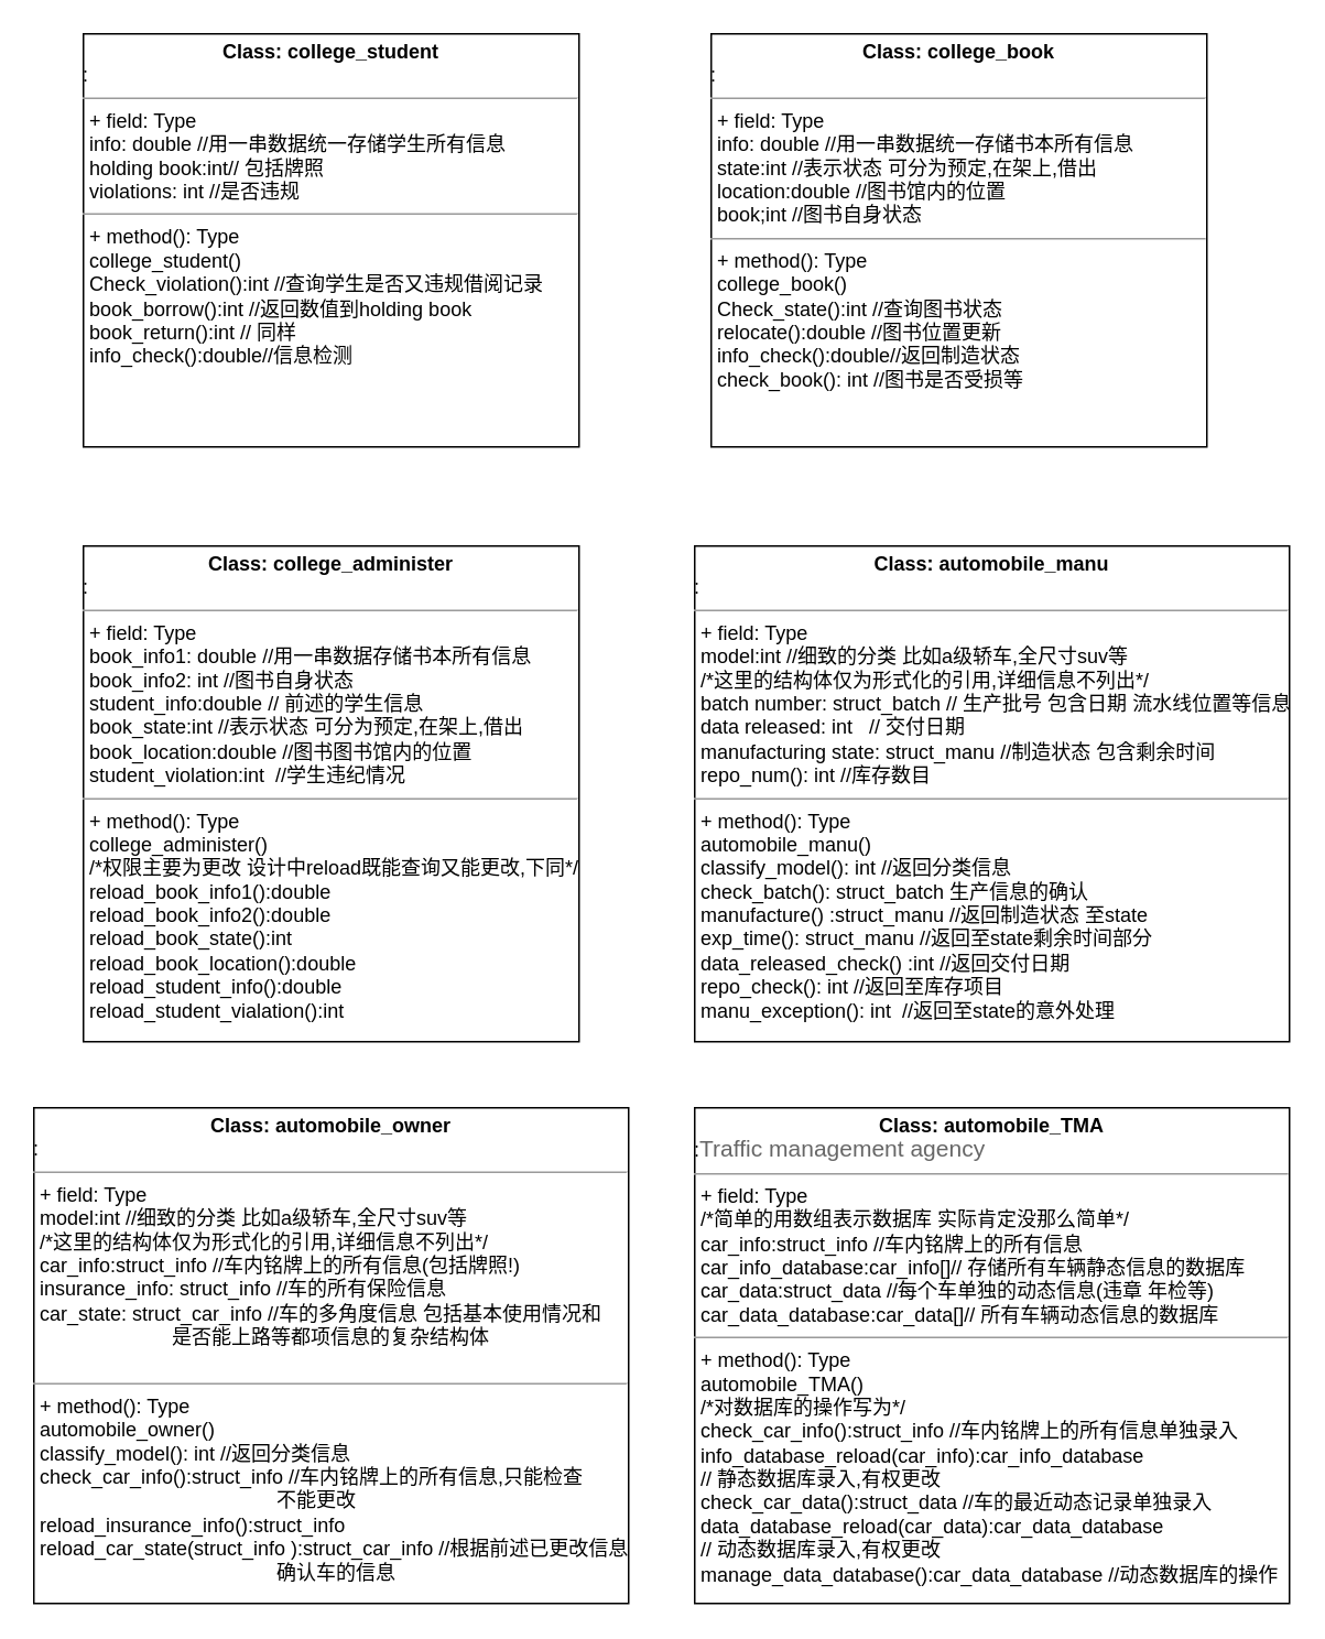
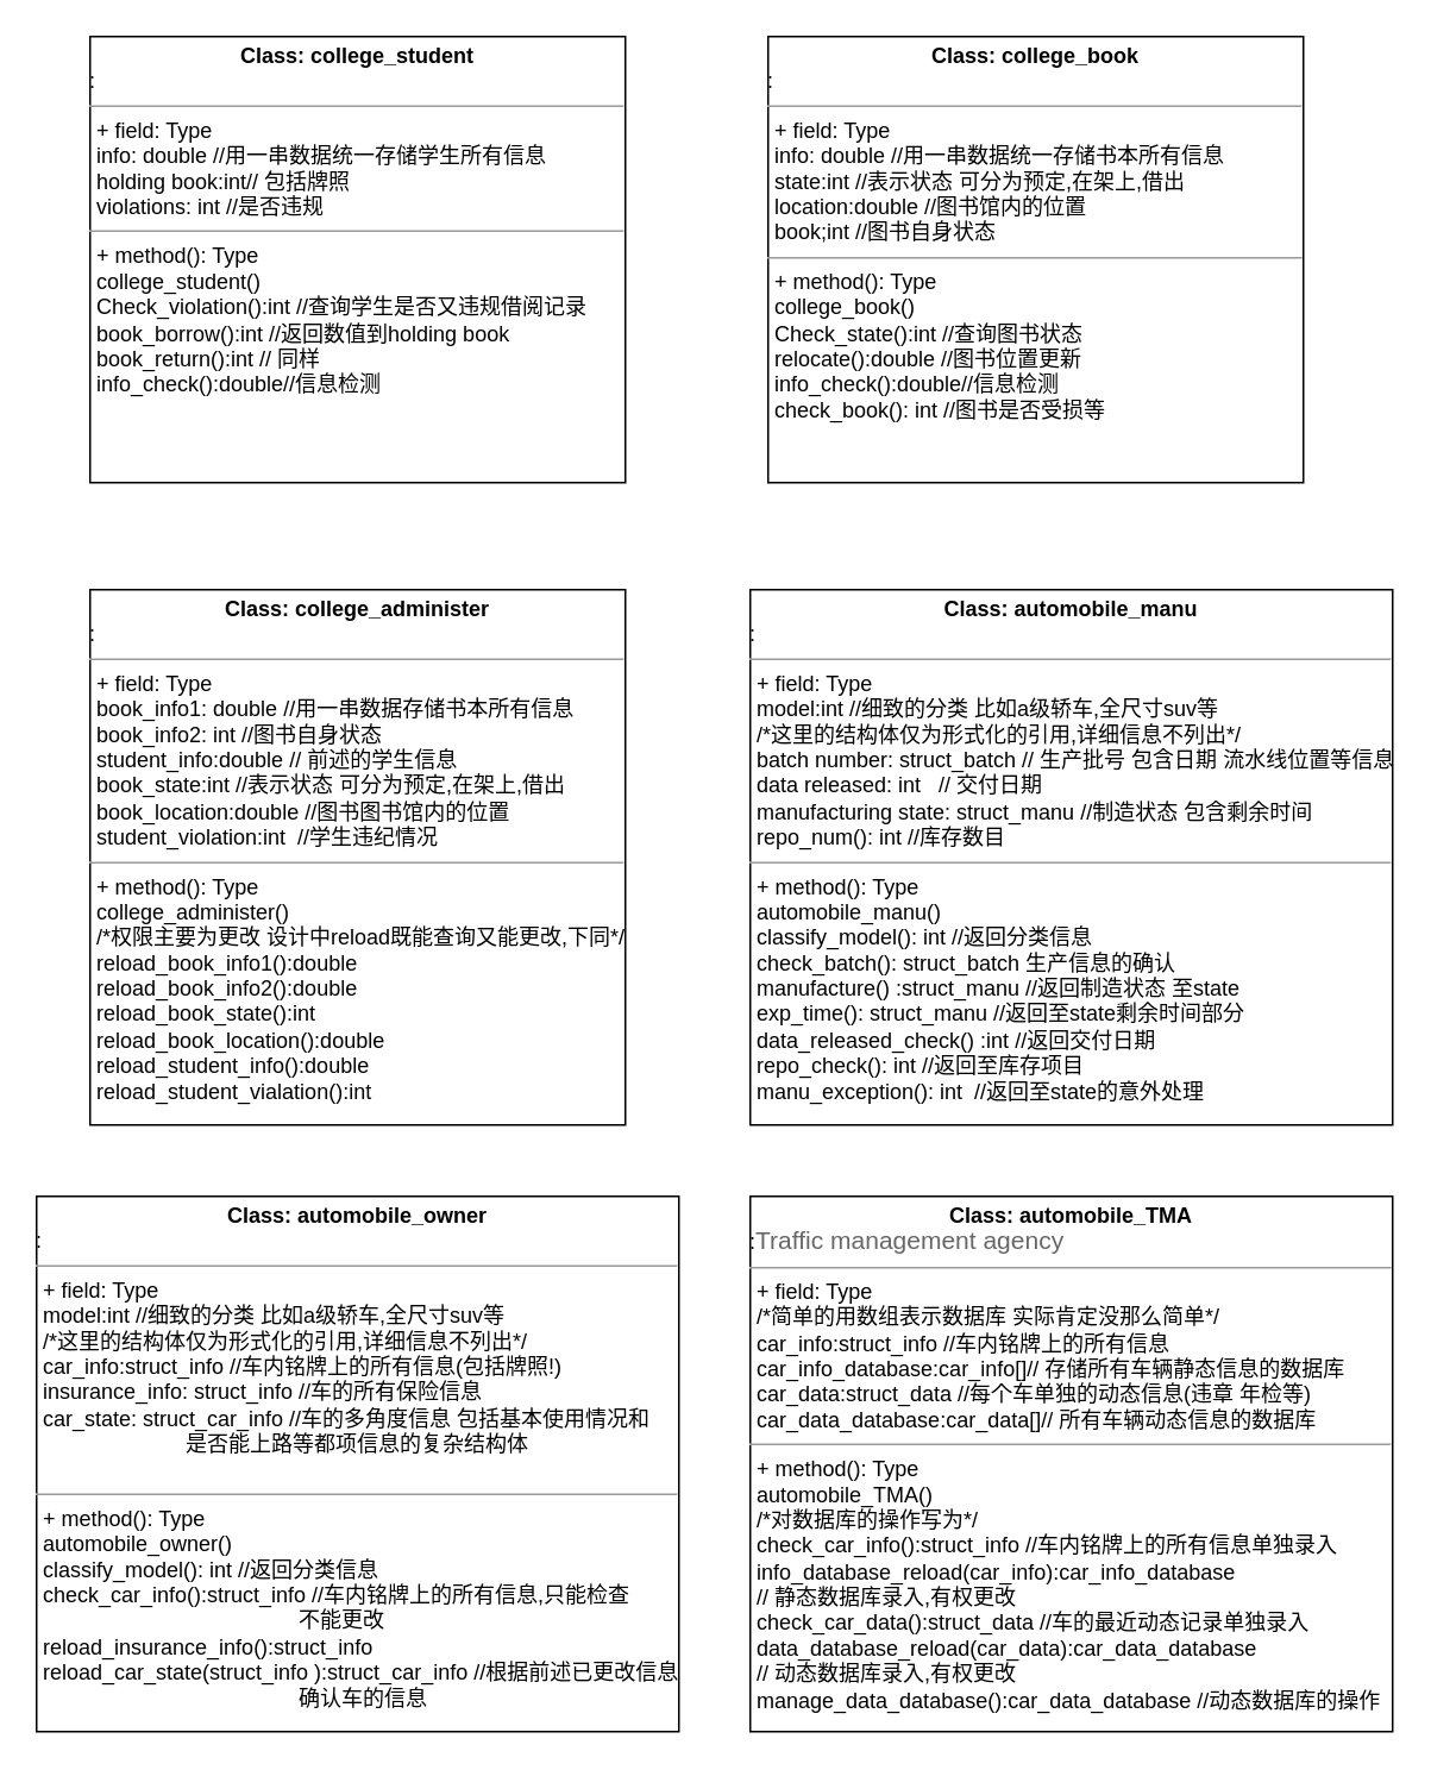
- <mxCell id="3" value="&lt;p style=&quot;margin: 0px ; margin-top: 4px ; text-align: center&quot;&gt;&lt;b&gt;Class: college_book&lt;/b&gt;&lt;/p&gt;:&lt;hr size=&quot;1&quot;&gt;&lt;p style=&quot;margin: 0px ; margin-left: 4px&quot;&gt;+ field: Type&lt;/p&gt;&lt;p style=&quot;margin: 0px ; margin-left: 4px&quot;&gt;info: double //用一串数据统一存储书本所有信息&lt;/p&gt;&lt;p style=&quot;margin: 0px ; margin-left: 4px&quot;&gt;&lt;span&gt;state:int //表示状态 可分为预定,在架上,借出&lt;/span&gt;&lt;/p&gt;&lt;p style=&quot;margin: 0px ; margin-left: 4px&quot;&gt;location:double //图书馆内的位置&lt;/p&gt;&lt;p style=&quot;margin: 0px ; margin-left: 4px&quot;&gt;book;int //图书自身状态&lt;/p&gt;&lt;hr size=&quot;1&quot;&gt;&lt;p style=&quot;margin: 0px ; margin-left: 4px&quot;&gt;+ method(): Type&lt;/p&gt;&lt;p style=&quot;margin: 0px ; margin-left: 4px&quot;&gt;college_book()&lt;/p&gt;&lt;p style=&quot;margin: 0px ; margin-left: 4px&quot;&gt;Check_state():int //查询图书状态&lt;/p&gt;&lt;p style=&quot;margin: 0px ; margin-left: 4px&quot;&gt;relocate():double //图书位置更新&lt;/p&gt;&lt;p style=&quot;margin: 0px ; margin-left: 4px&quot;&gt;info_check():double//返回制造状态&lt;/p&gt;&lt;p style=&quot;margin: 0px ; margin-left: 4px&quot;&gt;check_book(): int //图书是否受损等&lt;/p&gt;&lt;p style=&quot;margin: 0px ; margin-left: 4px&quot;&gt;&lt;br&gt;&lt;/p&gt;" style="verticalAlign=top;align=left;overflow=fill;fontSize=12;fontFamily=Helvetica;html=1;" parent="1" vertex="1"><mxGeometry x="430" y="20" width="300" height="250" as="geometry" /></mxCell>
+ <mxCell id="3" value="&lt;p style=&quot;margin: 0px ; margin-top: 4px ; text-align: center&quot;&gt;&lt;b&gt;Class: college_book&lt;/b&gt;&lt;/p&gt;:&lt;hr size=&quot;1&quot;&gt;&lt;p style=&quot;margin: 0px ; margin-left: 4px&quot;&gt;+ field: Type&lt;/p&gt;&lt;p style=&quot;margin: 0px ; margin-left: 4px&quot;&gt;info: double //用一串数据统一存储书本所有信息&lt;/p&gt;&lt;p style=&quot;margin: 0px ; margin-left: 4px&quot;&gt;&lt;span&gt;state:int //表示状态 可分为预定,在架上,借出&lt;/span&gt;&lt;/p&gt;&lt;p style=&quot;margin: 0px ; margin-left: 4px&quot;&gt;location:double //图书馆内的位置&lt;/p&gt;&lt;p style=&quot;margin: 0px ; margin-left: 4px&quot;&gt;book;int //图书自身状态&lt;/p&gt;&lt;hr size=&quot;1&quot;&gt;&lt;p style=&quot;margin: 0px ; margin-left: 4px&quot;&gt;+ method(): Type&lt;/p&gt;&lt;p style=&quot;margin: 0px ; margin-left: 4px&quot;&gt;college_book()&lt;/p&gt;&lt;p style=&quot;margin: 0px ; margin-left: 4px&quot;&gt;Check_state():int //查询图书状态&lt;/p&gt;&lt;p style=&quot;margin: 0px ; margin-left: 4px&quot;&gt;relocate():double //图书位置更新&lt;/p&gt;&lt;p style=&quot;margin: 0px ; margin-left: 4px&quot;&gt;info_check():double//信息检测&lt;/p&gt;&lt;p style=&quot;margin: 0px ; margin-left: 4px&quot;&gt;check_book(): int //图书是否受损等&lt;/p&gt;&lt;p style=&quot;margin: 0px ; margin-left: 4px&quot;&gt;&lt;br&gt;&lt;/p&gt;" style="verticalAlign=top;align=left;overflow=fill;fontSize=12;fontFamily=Helvetica;html=1;" parent="1" vertex="1"><mxGeometry x="430" y="20" width="300" height="250" as="geometry" /></mxCell>
